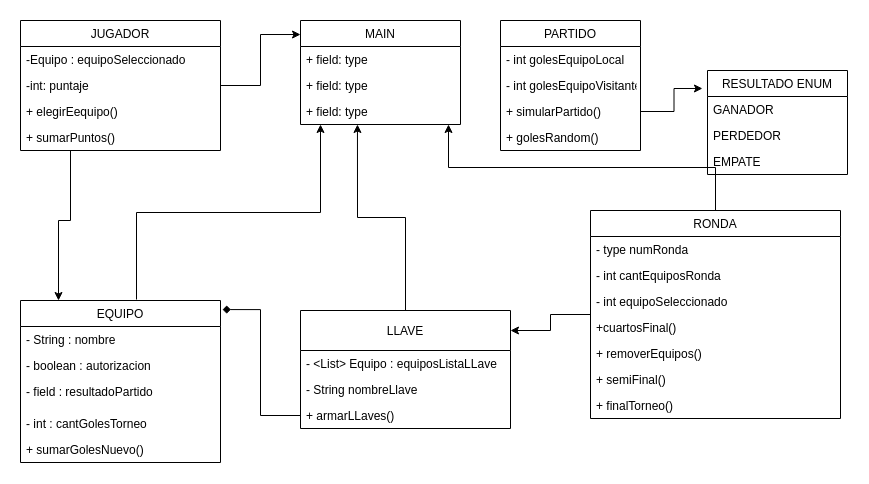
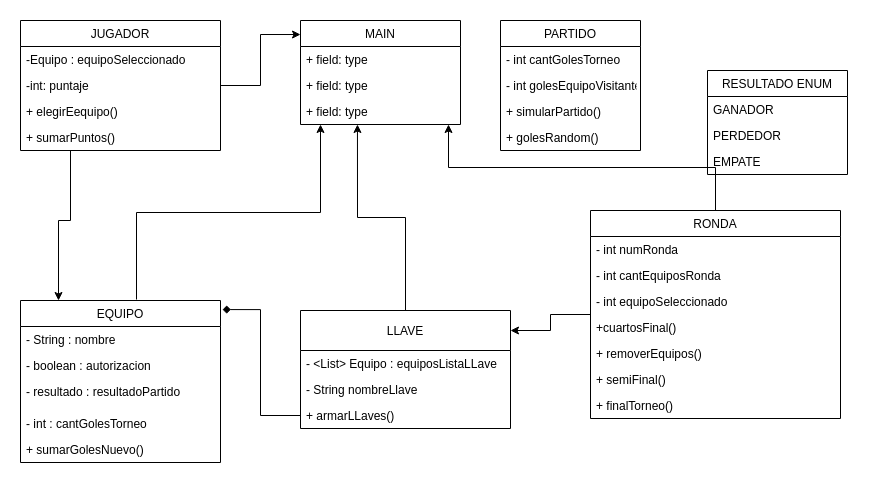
- <mxCell id="3" value="- int golesEquipoLocal" style="text;strokeColor=none;fillColor=none;align=left;verticalAlign=top;spacingLeft=4;spacingRight=4;overflow=hidden;rotatable=0;points=[[0,0.5],[1,0.5]];portConstraint=eastwest;" parent="2" vertex="1"><mxGeometry y="26" width="140" height="26" as="geometry" /></mxCell>
+ <mxCell id="3" value="- int cantGolesTorneo" style="text;strokeColor=none;fillColor=none;align=left;verticalAlign=top;spacingLeft=4;spacingRight=4;overflow=hidden;rotatable=0;points=[[0,0.5],[1,0.5]];portConstraint=eastwest;" parent="2" vertex="1"><mxGeometry y="26" width="140" height="26" as="geometry" /></mxCell>
- <mxCell id="44" value="" style="edgeStyle=orthogonalEdgeStyle;rounded=0;orthogonalLoop=1;jettySize=auto;html=1;entryX=-0.036;entryY=0.173;entryDx=0;entryDy=0;entryPerimeter=0;" edge="1" parent="1" source="5" target="26"><mxGeometry relative="1" as="geometry" /></mxCell>
- <mxCell id="19" value="- type numRonda" style="text;strokeColor=none;fillColor=none;align=left;verticalAlign=top;spacingLeft=4;spacingRight=4;overflow=hidden;rotatable=0;points=[[0,0.5],[1,0.5]];portConstraint=eastwest;" parent="18" vertex="1"><mxGeometry y="26" width="250" height="26" as="geometry" /></mxCell>
+ <mxCell id="19" value="- int numRonda" style="text;strokeColor=none;fillColor=none;align=left;verticalAlign=top;spacingLeft=4;spacingRight=4;overflow=hidden;rotatable=0;points=[[0,0.5],[1,0.5]];portConstraint=eastwest;" parent="18" vertex="1"><mxGeometry y="26" width="250" height="26" as="geometry" /></mxCell>
- <mxCell id="39" value="- field : resultadoPartido" style="text;strokeColor=none;fillColor=none;align=left;verticalAlign=top;spacingLeft=4;spacingRight=4;overflow=hidden;rotatable=0;points=[[0,0.5],[1,0.5]];portConstraint=eastwest;" parent="36" vertex="1"><mxGeometry y="78" width="200" height="32" as="geometry" /></mxCell>
+ <mxCell id="39" value="- resultado : resultadoPartido" style="text;strokeColor=none;fillColor=none;align=left;verticalAlign=top;spacingLeft=4;spacingRight=4;overflow=hidden;rotatable=0;points=[[0,0.5],[1,0.5]];portConstraint=eastwest;" parent="36" vertex="1"><mxGeometry y="78" width="200" height="32" as="geometry" /></mxCell>
